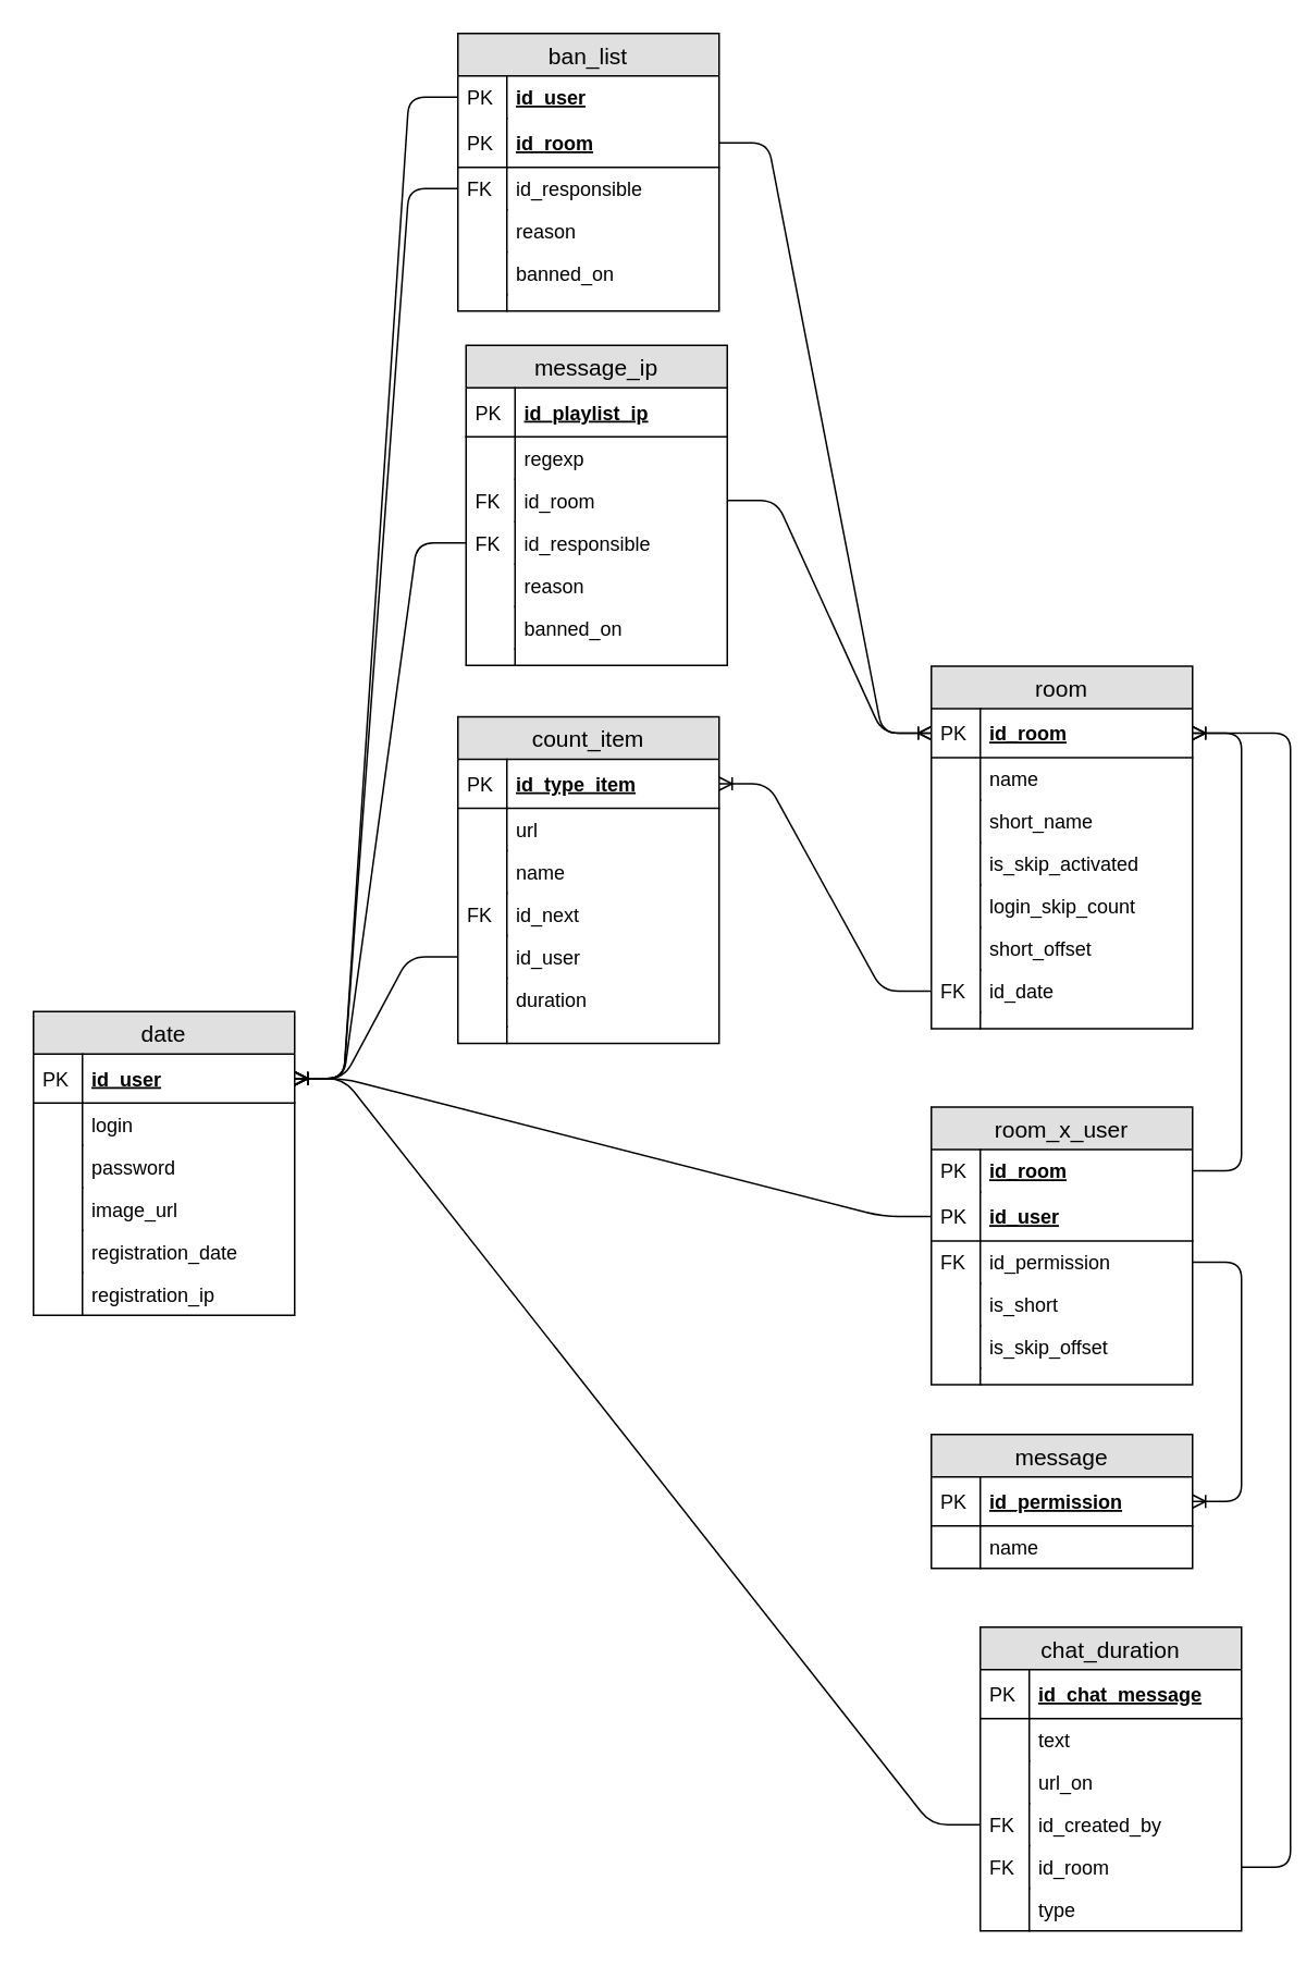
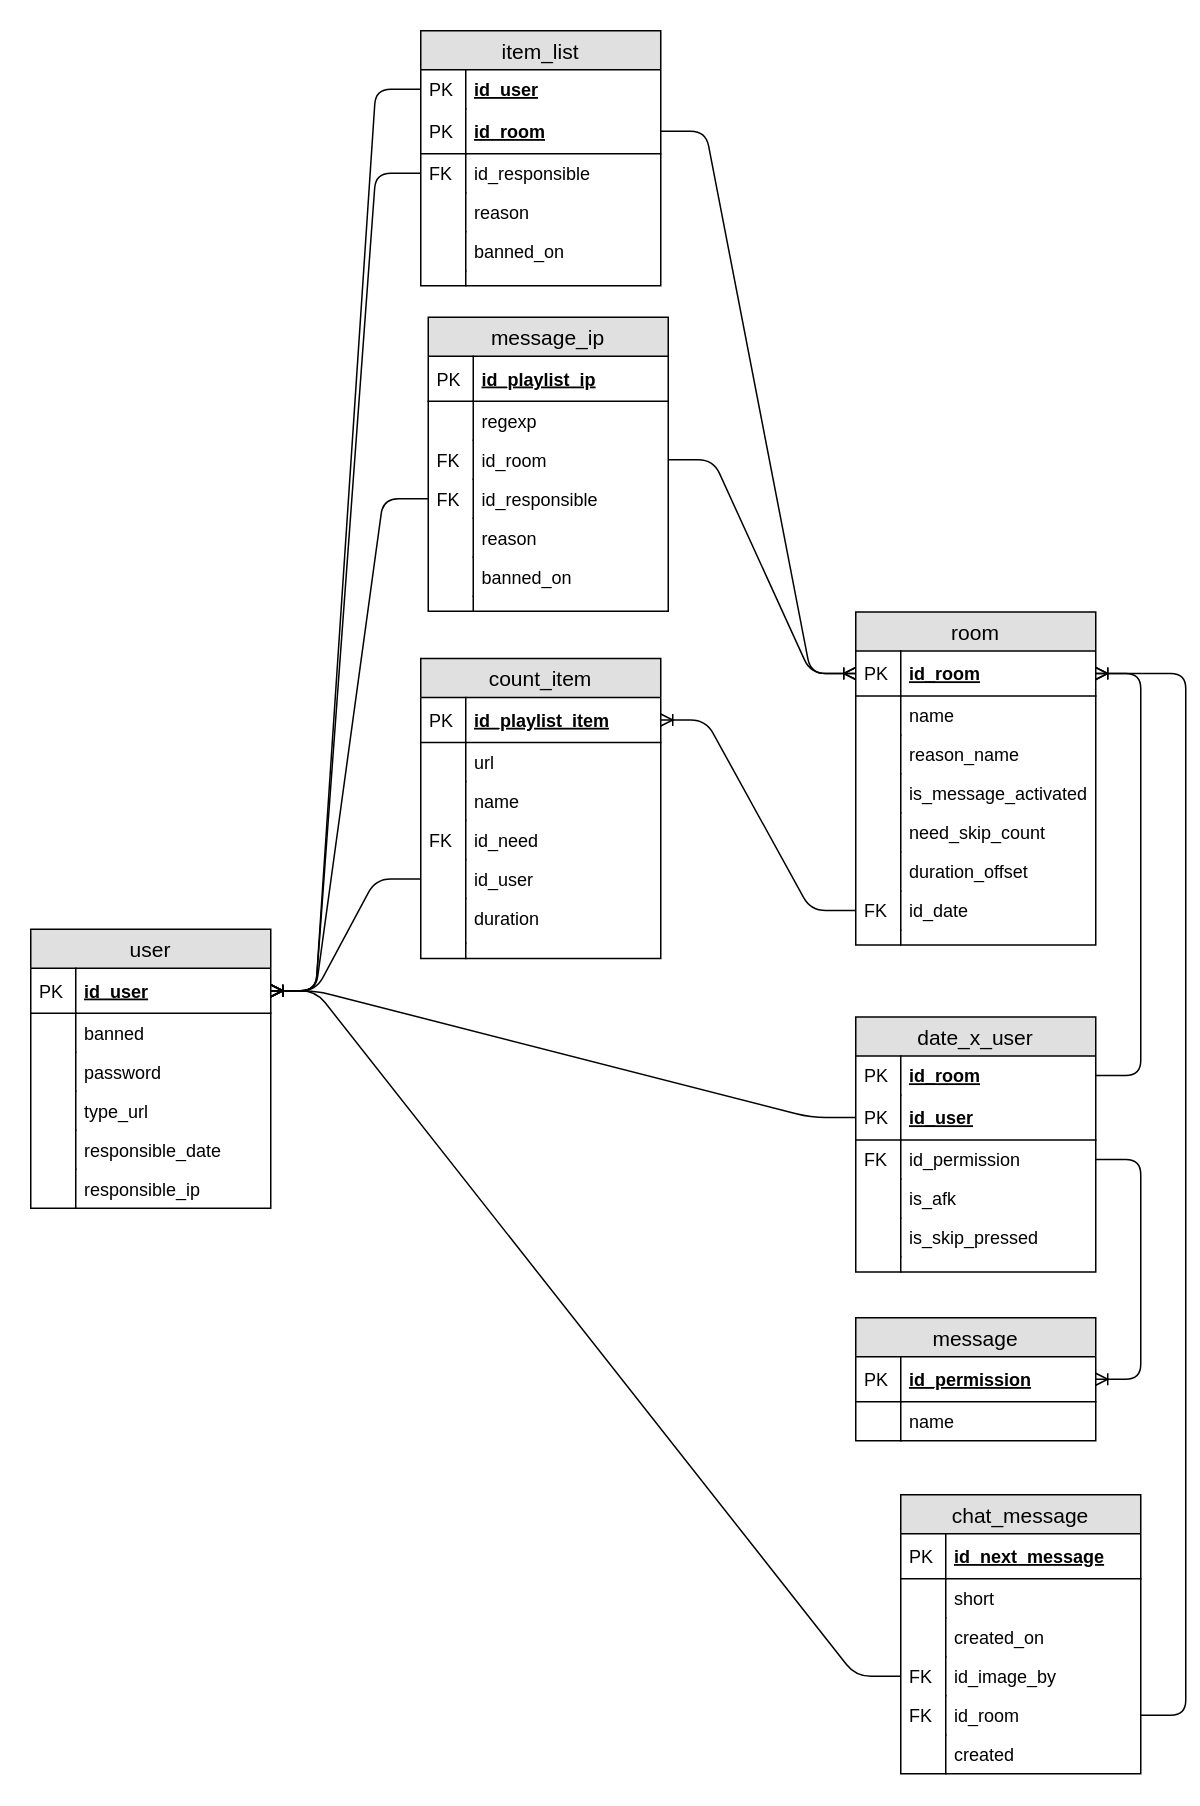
- <mxCell id="87" value="ban_list" style="swimlane;fontStyle=0;childLayout=stackLayout;horizontal=1;startSize=26;fillColor=#e0e0e0;horizontalStack=0;resizeParent=1;resizeParentMax=0;resizeLast=0;collapsible=1;marginBottom=0;swimlaneFillColor=#ffffff;align=center;fontSize=14;" vertex="1" parent="1"><mxGeometry x="280" y="20" width="160" height="170" as="geometry" /></mxCell>
+ <mxCell id="87" value="item_list" style="swimlane;fontStyle=0;childLayout=stackLayout;horizontal=1;startSize=26;fillColor=#e0e0e0;horizontalStack=0;resizeParent=1;resizeParentMax=0;resizeLast=0;collapsible=1;marginBottom=0;swimlaneFillColor=#ffffff;align=center;fontSize=14;" vertex="1" parent="1"><mxGeometry x="280" y="20" width="160" height="170" as="geometry" /></mxCell>
- <mxCell id="38" value="id_type_item" style="shape=partialRectangle;top=0;left=0;right=0;bottom=1;align=left;verticalAlign=middle;fillColor=none;spacingLeft=34;spacingRight=4;overflow=hidden;rotatable=0;points=[[0,0.5],[1,0.5]];portConstraint=eastwest;dropTarget=0;fontStyle=5;fontSize=12;" vertex="1" parent="37"><mxGeometry y="26" width="160" height="30" as="geometry" /></mxCell>
+ <mxCell id="38" value="id_playlist_item" style="shape=partialRectangle;top=0;left=0;right=0;bottom=1;align=left;verticalAlign=middle;fillColor=none;spacingLeft=34;spacingRight=4;overflow=hidden;rotatable=0;points=[[0,0.5],[1,0.5]];portConstraint=eastwest;dropTarget=0;fontStyle=5;fontSize=12;" vertex="1" parent="37"><mxGeometry y="26" width="160" height="30" as="geometry" /></mxCell>
- <mxCell id="25" value="short_name" style="shape=partialRectangle;top=0;left=0;right=0;bottom=0;align=left;verticalAlign=top;fillColor=none;spacingLeft=34;spacingRight=4;overflow=hidden;rotatable=0;points=[[0,0.5],[1,0.5]];portConstraint=eastwest;dropTarget=0;fontSize=12;" vertex="1" parent="20"><mxGeometry y="82" width="160" height="26" as="geometry" /></mxCell>
+ <mxCell id="25" value="reason_name" style="shape=partialRectangle;top=0;left=0;right=0;bottom=0;align=left;verticalAlign=top;fillColor=none;spacingLeft=34;spacingRight=4;overflow=hidden;rotatable=0;points=[[0,0.5],[1,0.5]];portConstraint=eastwest;dropTarget=0;fontSize=12;" vertex="1" parent="20"><mxGeometry y="82" width="160" height="26" as="geometry" /></mxCell>
- <mxCell id="27" value="is_skip_activated" style="shape=partialRectangle;top=0;left=0;right=0;bottom=0;align=left;verticalAlign=top;fillColor=none;spacingLeft=34;spacingRight=4;overflow=hidden;rotatable=0;points=[[0,0.5],[1,0.5]];portConstraint=eastwest;dropTarget=0;fontSize=12;" vertex="1" parent="20"><mxGeometry y="108" width="160" height="26" as="geometry" /></mxCell>
+ <mxCell id="27" value="is_message_activated" style="shape=partialRectangle;top=0;left=0;right=0;bottom=0;align=left;verticalAlign=top;fillColor=none;spacingLeft=34;spacingRight=4;overflow=hidden;rotatable=0;points=[[0,0.5],[1,0.5]];portConstraint=eastwest;dropTarget=0;fontSize=12;" vertex="1" parent="20"><mxGeometry y="108" width="160" height="26" as="geometry" /></mxCell>
- <mxCell id="29" value="login_skip_count" style="shape=partialRectangle;top=0;left=0;right=0;bottom=0;align=left;verticalAlign=top;fillColor=none;spacingLeft=34;spacingRight=4;overflow=hidden;rotatable=0;points=[[0,0.5],[1,0.5]];portConstraint=eastwest;dropTarget=0;fontSize=12;" vertex="1" parent="20"><mxGeometry y="134" width="160" height="26" as="geometry" /></mxCell>
+ <mxCell id="29" value="need_skip_count" style="shape=partialRectangle;top=0;left=0;right=0;bottom=0;align=left;verticalAlign=top;fillColor=none;spacingLeft=34;spacingRight=4;overflow=hidden;rotatable=0;points=[[0,0.5],[1,0.5]];portConstraint=eastwest;dropTarget=0;fontSize=12;" vertex="1" parent="20"><mxGeometry y="134" width="160" height="26" as="geometry" /></mxCell>
- <mxCell id="44" value="id_next" style="shape=partialRectangle;top=0;left=0;right=0;bottom=0;align=left;verticalAlign=top;fillColor=none;spacingLeft=34;spacingRight=4;overflow=hidden;rotatable=0;points=[[0,0.5],[1,0.5]];portConstraint=eastwest;dropTarget=0;fontSize=12;" vertex="1" parent="37"><mxGeometry y="108" width="160" height="26" as="geometry" /></mxCell>
+ <mxCell id="44" value="id_need" style="shape=partialRectangle;top=0;left=0;right=0;bottom=0;align=left;verticalAlign=top;fillColor=none;spacingLeft=34;spacingRight=4;overflow=hidden;rotatable=0;points=[[0,0.5],[1,0.5]];portConstraint=eastwest;dropTarget=0;fontSize=12;" vertex="1" parent="37"><mxGeometry y="108" width="160" height="26" as="geometry" /></mxCell>
- <mxCell id="31" value="short_offset" style="shape=partialRectangle;top=0;left=0;right=0;bottom=0;align=left;verticalAlign=top;fillColor=none;spacingLeft=34;spacingRight=4;overflow=hidden;rotatable=0;points=[[0,0.5],[1,0.5]];portConstraint=eastwest;dropTarget=0;fontSize=12;" vertex="1" parent="20"><mxGeometry y="160" width="160" height="26" as="geometry" /></mxCell>
+ <mxCell id="31" value="duration_offset" style="shape=partialRectangle;top=0;left=0;right=0;bottom=0;align=left;verticalAlign=top;fillColor=none;spacingLeft=34;spacingRight=4;overflow=hidden;rotatable=0;points=[[0,0.5],[1,0.5]];portConstraint=eastwest;dropTarget=0;fontSize=12;" vertex="1" parent="20"><mxGeometry y="160" width="160" height="26" as="geometry" /></mxCell>
- <mxCell id="2" value="date" style="swimlane;fontStyle=0;childLayout=stackLayout;horizontal=1;startSize=26;fillColor=#e0e0e0;horizontalStack=0;resizeParent=1;resizeParentMax=0;resizeLast=0;collapsible=1;marginBottom=0;swimlaneFillColor=#ffffff;align=center;fontSize=14;" vertex="1" parent="1"><mxGeometry x="20" y="619" width="160" height="186" as="geometry" /></mxCell>
+ <mxCell id="2" value="user" style="swimlane;fontStyle=0;childLayout=stackLayout;horizontal=1;startSize=26;fillColor=#e0e0e0;horizontalStack=0;resizeParent=1;resizeParentMax=0;resizeLast=0;collapsible=1;marginBottom=0;swimlaneFillColor=#ffffff;align=center;fontSize=14;" vertex="1" parent="1"><mxGeometry x="20" y="619" width="160" height="186" as="geometry" /></mxCell>
- <mxCell id="5" value="login" style="shape=partialRectangle;top=0;left=0;right=0;bottom=0;align=left;verticalAlign=top;fillColor=none;spacingLeft=34;spacingRight=4;overflow=hidden;rotatable=0;points=[[0,0.5],[1,0.5]];portConstraint=eastwest;dropTarget=0;fontSize=12;" vertex="1" parent="2"><mxGeometry y="56" width="160" height="26" as="geometry" /></mxCell>
+ <mxCell id="5" value="banned" style="shape=partialRectangle;top=0;left=0;right=0;bottom=0;align=left;verticalAlign=top;fillColor=none;spacingLeft=34;spacingRight=4;overflow=hidden;rotatable=0;points=[[0,0.5],[1,0.5]];portConstraint=eastwest;dropTarget=0;fontSize=12;" vertex="1" parent="2"><mxGeometry y="56" width="160" height="26" as="geometry" /></mxCell>
- <mxCell id="53" value="room_x_user" style="swimlane;fontStyle=0;childLayout=stackLayout;horizontal=1;startSize=26;fillColor=#e0e0e0;horizontalStack=0;resizeParent=1;resizeParentMax=0;resizeLast=0;collapsible=1;marginBottom=0;swimlaneFillColor=#ffffff;align=center;fontSize=14;" vertex="1" parent="1"><mxGeometry x="570" y="677.5" width="160" height="170" as="geometry" /></mxCell>
+ <mxCell id="53" value="date_x_user" style="swimlane;fontStyle=0;childLayout=stackLayout;horizontal=1;startSize=26;fillColor=#e0e0e0;horizontalStack=0;resizeParent=1;resizeParentMax=0;resizeLast=0;collapsible=1;marginBottom=0;swimlaneFillColor=#ffffff;align=center;fontSize=14;" vertex="1" parent="1"><mxGeometry x="570" y="677.5" width="160" height="170" as="geometry" /></mxCell>
- <mxCell id="9" value="image_url" style="shape=partialRectangle;top=0;left=0;right=0;bottom=0;align=left;verticalAlign=top;fillColor=none;spacingLeft=34;spacingRight=4;overflow=hidden;rotatable=0;points=[[0,0.5],[1,0.5]];portConstraint=eastwest;dropTarget=0;fontSize=12;" vertex="1" parent="2"><mxGeometry y="108" width="160" height="26" as="geometry" /></mxCell>
+ <mxCell id="9" value="type_url" style="shape=partialRectangle;top=0;left=0;right=0;bottom=0;align=left;verticalAlign=top;fillColor=none;spacingLeft=34;spacingRight=4;overflow=hidden;rotatable=0;points=[[0,0.5],[1,0.5]];portConstraint=eastwest;dropTarget=0;fontSize=12;" vertex="1" parent="2"><mxGeometry y="108" width="160" height="26" as="geometry" /></mxCell>
- <mxCell id="11" value="registration_date" style="shape=partialRectangle;top=0;left=0;right=0;bottom=0;align=left;verticalAlign=top;fillColor=none;spacingLeft=34;spacingRight=4;overflow=hidden;rotatable=0;points=[[0,0.5],[1,0.5]];portConstraint=eastwest;dropTarget=0;fontSize=12;" vertex="1" parent="2"><mxGeometry y="134" width="160" height="26" as="geometry" /></mxCell>
+ <mxCell id="11" value="responsible_date" style="shape=partialRectangle;top=0;left=0;right=0;bottom=0;align=left;verticalAlign=top;fillColor=none;spacingLeft=34;spacingRight=4;overflow=hidden;rotatable=0;points=[[0,0.5],[1,0.5]];portConstraint=eastwest;dropTarget=0;fontSize=12;" vertex="1" parent="2"><mxGeometry y="134" width="160" height="26" as="geometry" /></mxCell>
- <mxCell id="13" value="registration_ip" style="shape=partialRectangle;top=0;left=0;right=0;bottom=0;align=left;verticalAlign=top;fillColor=none;spacingLeft=34;spacingRight=4;overflow=hidden;rotatable=0;points=[[0,0.5],[1,0.5]];portConstraint=eastwest;dropTarget=0;fontSize=12;" vertex="1" parent="2"><mxGeometry y="160" width="160" height="26" as="geometry" /></mxCell>
+ <mxCell id="13" value="responsible_ip" style="shape=partialRectangle;top=0;left=0;right=0;bottom=0;align=left;verticalAlign=top;fillColor=none;spacingLeft=34;spacingRight=4;overflow=hidden;rotatable=0;points=[[0,0.5],[1,0.5]];portConstraint=eastwest;dropTarget=0;fontSize=12;" vertex="1" parent="2"><mxGeometry y="160" width="160" height="26" as="geometry" /></mxCell>
- <mxCell id="60" value="is_short" style="shape=partialRectangle;top=0;left=0;right=0;bottom=0;align=left;verticalAlign=top;fillColor=none;spacingLeft=34;spacingRight=4;overflow=hidden;rotatable=0;points=[[0,0.5],[1,0.5]];portConstraint=eastwest;dropTarget=0;fontSize=12;" vertex="1" parent="53"><mxGeometry y="108" width="160" height="26" as="geometry" /></mxCell>
+ <mxCell id="60" value="is_afk" style="shape=partialRectangle;top=0;left=0;right=0;bottom=0;align=left;verticalAlign=top;fillColor=none;spacingLeft=34;spacingRight=4;overflow=hidden;rotatable=0;points=[[0,0.5],[1,0.5]];portConstraint=eastwest;dropTarget=0;fontSize=12;" vertex="1" parent="53"><mxGeometry y="108" width="160" height="26" as="geometry" /></mxCell>
- <mxCell id="62" value="is_skip_offset" style="shape=partialRectangle;top=0;left=0;right=0;bottom=0;align=left;verticalAlign=top;fillColor=none;spacingLeft=34;spacingRight=4;overflow=hidden;rotatable=0;points=[[0,0.5],[1,0.5]];portConstraint=eastwest;dropTarget=0;fontSize=12;" vertex="1" parent="53"><mxGeometry y="134" width="160" height="26" as="geometry" /></mxCell>
+ <mxCell id="62" value="is_skip_pressed" style="shape=partialRectangle;top=0;left=0;right=0;bottom=0;align=left;verticalAlign=top;fillColor=none;spacingLeft=34;spacingRight=4;overflow=hidden;rotatable=0;points=[[0,0.5],[1,0.5]];portConstraint=eastwest;dropTarget=0;fontSize=12;" vertex="1" parent="53"><mxGeometry y="134" width="160" height="26" as="geometry" /></mxCell>
- <mxCell id="103" value="chat_duration" style="swimlane;fontStyle=0;childLayout=stackLayout;horizontal=1;startSize=26;fillColor=#e0e0e0;horizontalStack=0;resizeParent=1;resizeParentMax=0;resizeLast=0;collapsible=1;marginBottom=0;swimlaneFillColor=#ffffff;align=center;fontSize=14;" vertex="1" parent="1"><mxGeometry x="600" y="996" width="160" height="186" as="geometry" /></mxCell>
+ <mxCell id="103" value="chat_message" style="swimlane;fontStyle=0;childLayout=stackLayout;horizontal=1;startSize=26;fillColor=#e0e0e0;horizontalStack=0;resizeParent=1;resizeParentMax=0;resizeLast=0;collapsible=1;marginBottom=0;swimlaneFillColor=#ffffff;align=center;fontSize=14;" vertex="1" parent="1"><mxGeometry x="600" y="996" width="160" height="186" as="geometry" /></mxCell>
- <mxCell id="104" value="id_chat_message" style="shape=partialRectangle;top=0;left=0;right=0;bottom=1;align=left;verticalAlign=middle;fillColor=none;spacingLeft=34;spacingRight=4;overflow=hidden;rotatable=0;points=[[0,0.5],[1,0.5]];portConstraint=eastwest;dropTarget=0;fontStyle=5;fontSize=12;" vertex="1" parent="103"><mxGeometry y="26" width="160" height="30" as="geometry" /></mxCell>
+ <mxCell id="104" value="id_next_message" style="shape=partialRectangle;top=0;left=0;right=0;bottom=1;align=left;verticalAlign=middle;fillColor=none;spacingLeft=34;spacingRight=4;overflow=hidden;rotatable=0;points=[[0,0.5],[1,0.5]];portConstraint=eastwest;dropTarget=0;fontStyle=5;fontSize=12;" vertex="1" parent="103"><mxGeometry y="26" width="160" height="30" as="geometry" /></mxCell>
- <mxCell id="106" value="text" style="shape=partialRectangle;top=0;left=0;right=0;bottom=0;align=left;verticalAlign=top;fillColor=none;spacingLeft=34;spacingRight=4;overflow=hidden;rotatable=0;points=[[0,0.5],[1,0.5]];portConstraint=eastwest;dropTarget=0;fontSize=12;" vertex="1" parent="103"><mxGeometry y="56" width="160" height="26" as="geometry" /></mxCell>
+ <mxCell id="106" value="short" style="shape=partialRectangle;top=0;left=0;right=0;bottom=0;align=left;verticalAlign=top;fillColor=none;spacingLeft=34;spacingRight=4;overflow=hidden;rotatable=0;points=[[0,0.5],[1,0.5]];portConstraint=eastwest;dropTarget=0;fontSize=12;" vertex="1" parent="103"><mxGeometry y="56" width="160" height="26" as="geometry" /></mxCell>
- <mxCell id="108" value="url_on" style="shape=partialRectangle;top=0;left=0;right=0;bottom=0;align=left;verticalAlign=top;fillColor=none;spacingLeft=34;spacingRight=4;overflow=hidden;rotatable=0;points=[[0,0.5],[1,0.5]];portConstraint=eastwest;dropTarget=0;fontSize=12;" vertex="1" parent="103"><mxGeometry y="82" width="160" height="26" as="geometry" /></mxCell>
+ <mxCell id="108" value="created_on" style="shape=partialRectangle;top=0;left=0;right=0;bottom=0;align=left;verticalAlign=top;fillColor=none;spacingLeft=34;spacingRight=4;overflow=hidden;rotatable=0;points=[[0,0.5],[1,0.5]];portConstraint=eastwest;dropTarget=0;fontSize=12;" vertex="1" parent="103"><mxGeometry y="82" width="160" height="26" as="geometry" /></mxCell>
- <mxCell id="110" value="id_created_by" style="shape=partialRectangle;top=0;left=0;right=0;bottom=0;align=left;verticalAlign=top;fillColor=none;spacingLeft=34;spacingRight=4;overflow=hidden;rotatable=0;points=[[0,0.5],[1,0.5]];portConstraint=eastwest;dropTarget=0;fontSize=12;" vertex="1" parent="103"><mxGeometry y="108" width="160" height="26" as="geometry" /></mxCell>
+ <mxCell id="110" value="id_image_by" style="shape=partialRectangle;top=0;left=0;right=0;bottom=0;align=left;verticalAlign=top;fillColor=none;spacingLeft=34;spacingRight=4;overflow=hidden;rotatable=0;points=[[0,0.5],[1,0.5]];portConstraint=eastwest;dropTarget=0;fontSize=12;" vertex="1" parent="103"><mxGeometry y="108" width="160" height="26" as="geometry" /></mxCell>
- <mxCell id="114" value="type" style="shape=partialRectangle;top=0;left=0;right=0;bottom=0;align=left;verticalAlign=top;fillColor=none;spacingLeft=34;spacingRight=4;overflow=hidden;rotatable=0;points=[[0,0.5],[1,0.5]];portConstraint=eastwest;dropTarget=0;fontSize=12;" vertex="1" parent="103"><mxGeometry y="160" width="160" height="26" as="geometry" /></mxCell>
+ <mxCell id="114" value="created" style="shape=partialRectangle;top=0;left=0;right=0;bottom=0;align=left;verticalAlign=top;fillColor=none;spacingLeft=34;spacingRight=4;overflow=hidden;rotatable=0;points=[[0,0.5],[1,0.5]];portConstraint=eastwest;dropTarget=0;fontSize=12;" vertex="1" parent="103"><mxGeometry y="160" width="160" height="26" as="geometry" /></mxCell>
